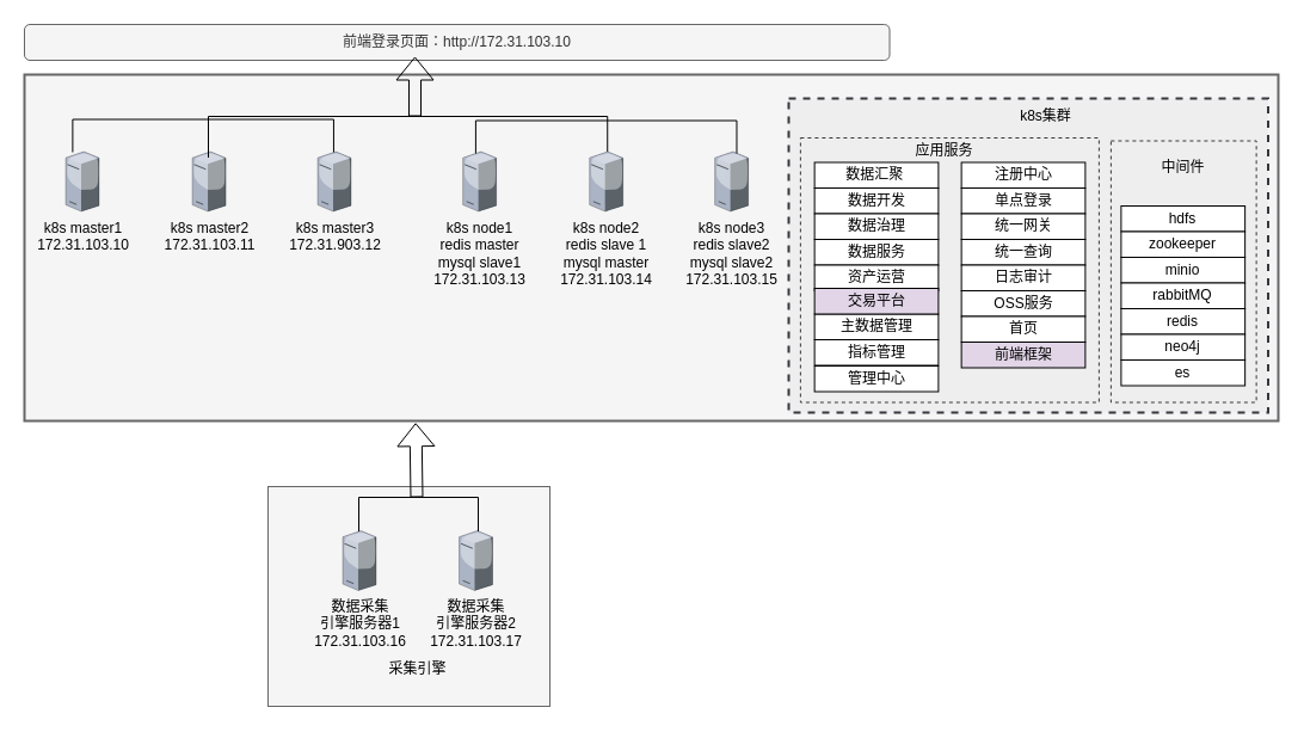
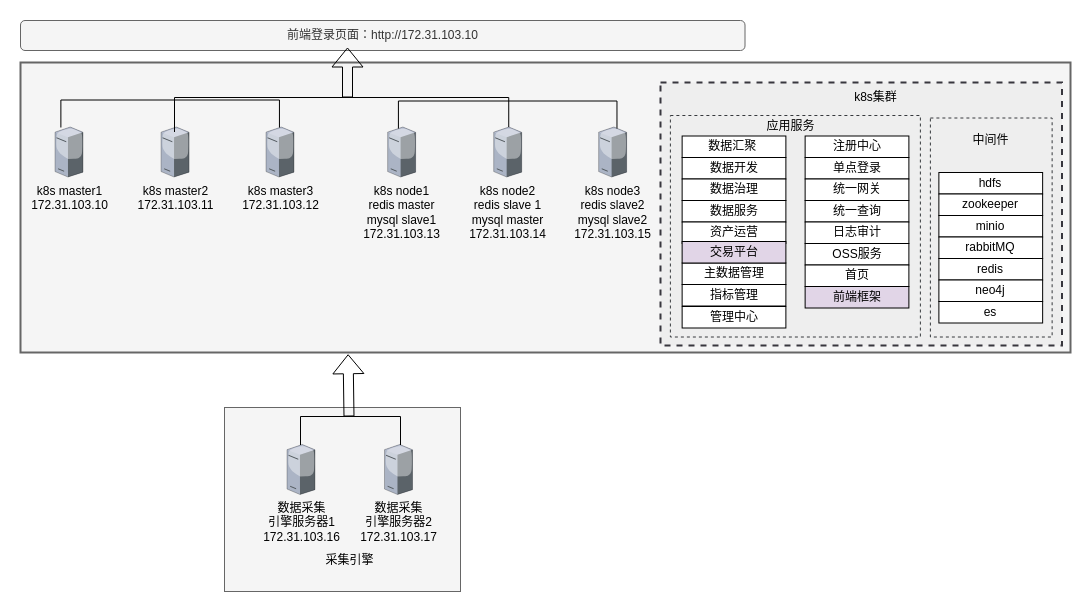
- <mxCell id="7" value="k8s&amp;nbsp;master3&lt;br&gt;172.31.903.12" style="verticalLabelPosition=bottom;sketch=0;aspect=fixed;html=1;verticalAlign=top;strokeColor=rgb(0, 0, 0);align=center;outlineConnect=0;shape=mxgraph.citrix.tower_server;shadow=0;dashed=0;fontFamily=Helvetica;fontSize=12;fontColor=rgb(0, 0, 0);fillColor=rgb(255, 255, 255);" vertex="1" parent="1"><mxGeometry x="265.5" y="126.5" width="28.0" height="50" as="geometry" /></mxCell>
+ <mxCell id="7" value="k8s&amp;nbsp;master3&lt;br&gt;172.31.103.12" style="verticalLabelPosition=bottom;sketch=0;aspect=fixed;html=1;verticalAlign=top;strokeColor=rgb(0, 0, 0);align=center;outlineConnect=0;shape=mxgraph.citrix.tower_server;shadow=0;dashed=0;fontFamily=Helvetica;fontSize=12;fontColor=rgb(0, 0, 0);fillColor=rgb(255, 255, 255);" vertex="1" parent="1"><mxGeometry x="265.5" y="126.5" width="28.0" height="50" as="geometry" /></mxCell>
